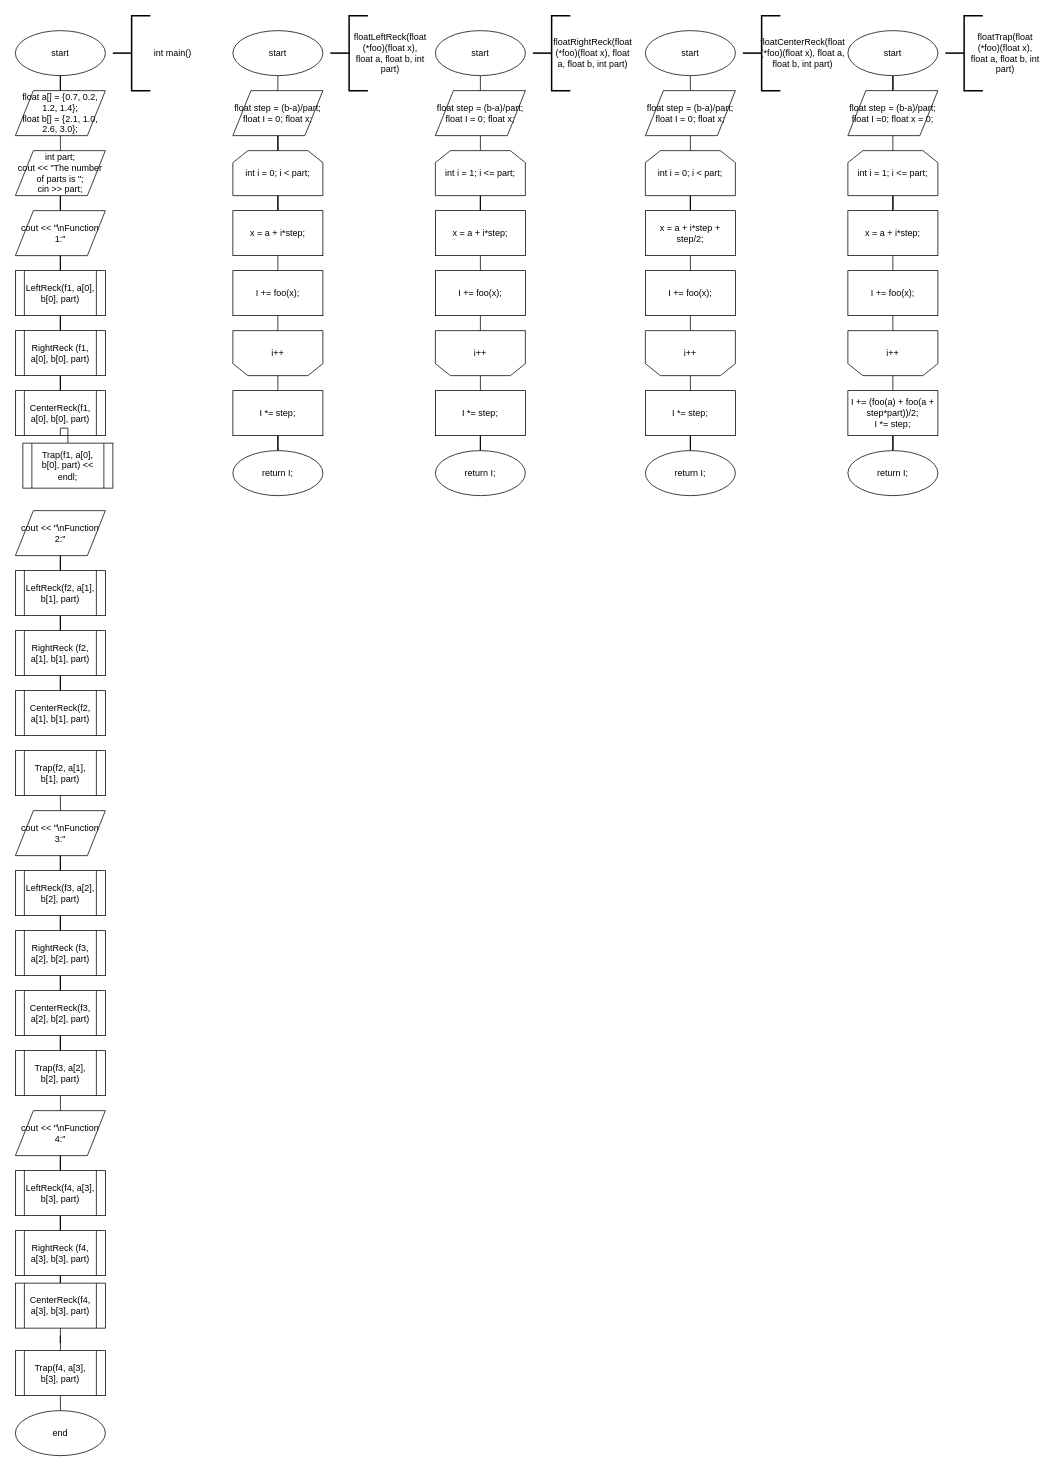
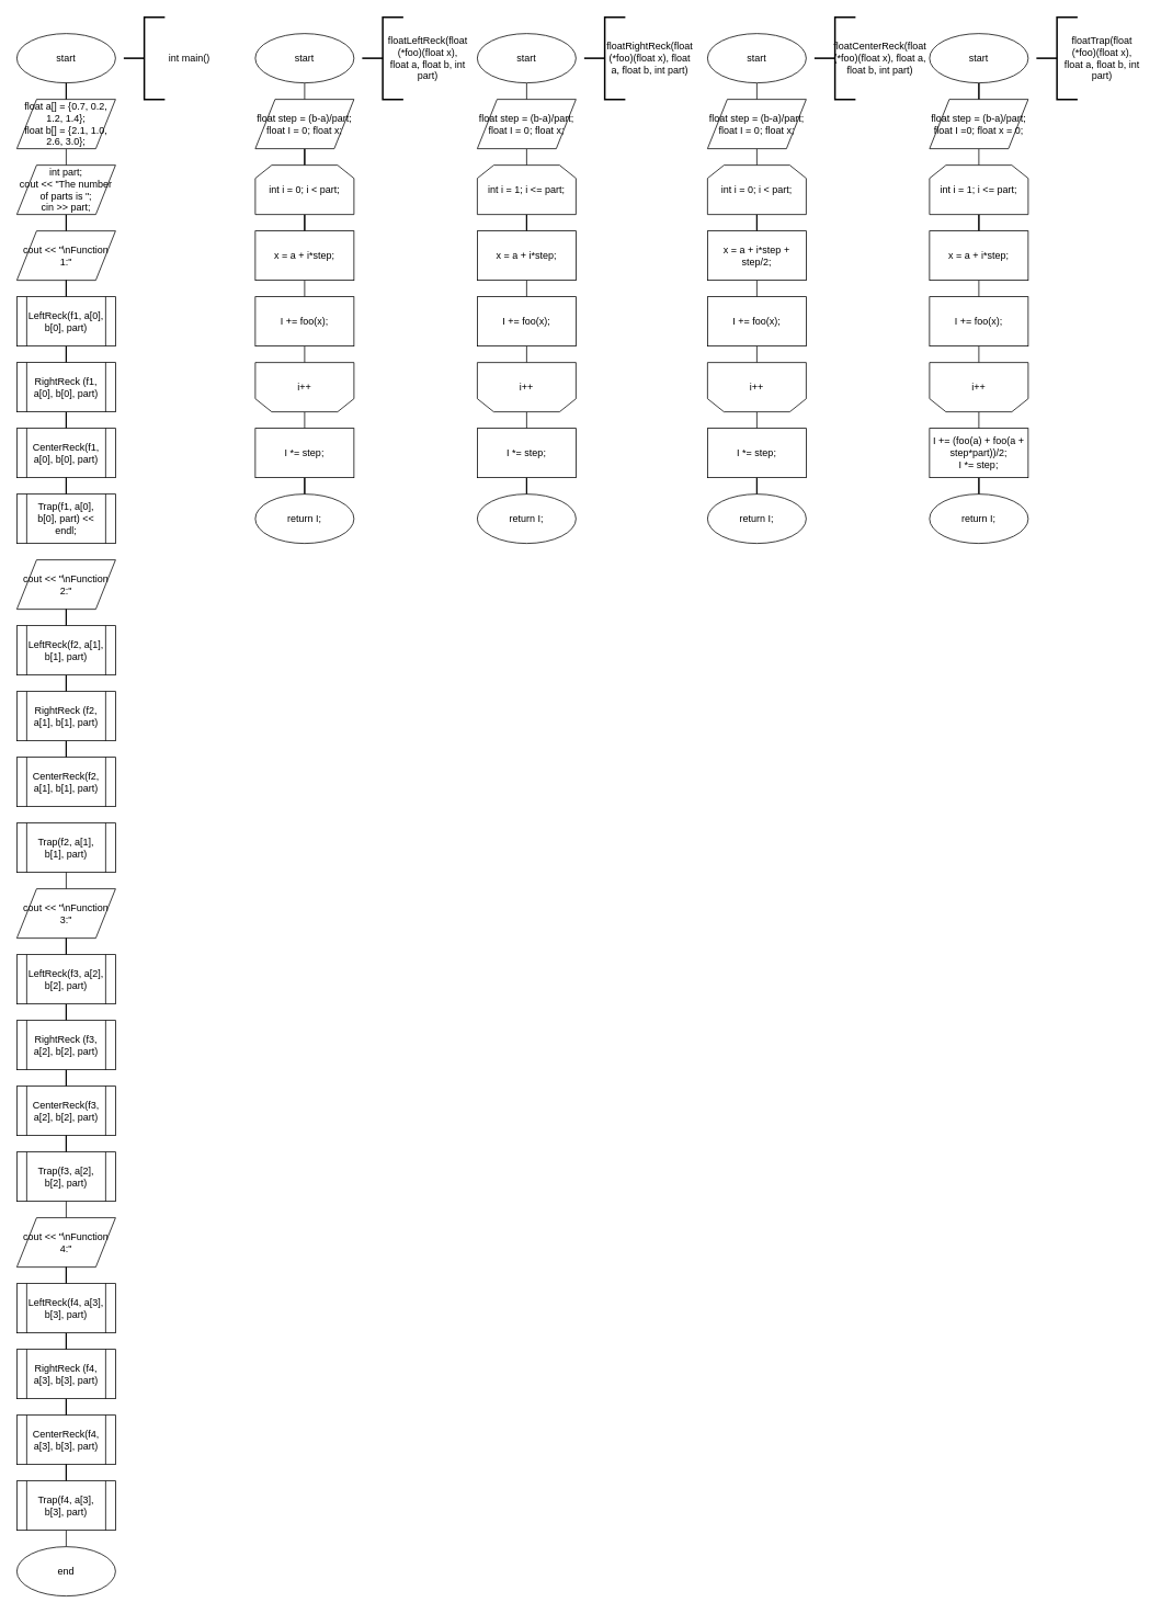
- <mxCell id="18" value="Trap(f1, a[0], b[0], part) &amp;lt;&amp;lt; endl;" style="shape=process;whiteSpace=wrap;html=1;backgroundOutline=1;" vertex="1" parent="1"><mxGeometry x="30" y="590" width="120" height="60" as="geometry" /></mxCell>
+ <mxCell id="18" value="Trap(f1, a[0], b[0], part) &amp;lt;&amp;lt; endl;" style="shape=process;whiteSpace=wrap;html=1;backgroundOutline=1;" vertex="1" parent="1"><mxGeometry x="20" y="600" width="120" height="60" as="geometry" /></mxCell>
- <mxCell id="44" value="CenterReck(f4, a[3], b[3], part)" style="shape=process;whiteSpace=wrap;html=1;backgroundOutline=1;" vertex="1" parent="1"><mxGeometry x="20" y="1710" width="120" height="60" as="geometry" /></mxCell>
+ <mxCell id="44" value="CenterReck(f4, a[3], b[3], part)" style="shape=process;whiteSpace=wrap;html=1;backgroundOutline=1;" vertex="1" parent="1"><mxGeometry x="20" y="1720" width="120" height="60" as="geometry" /></mxCell>
